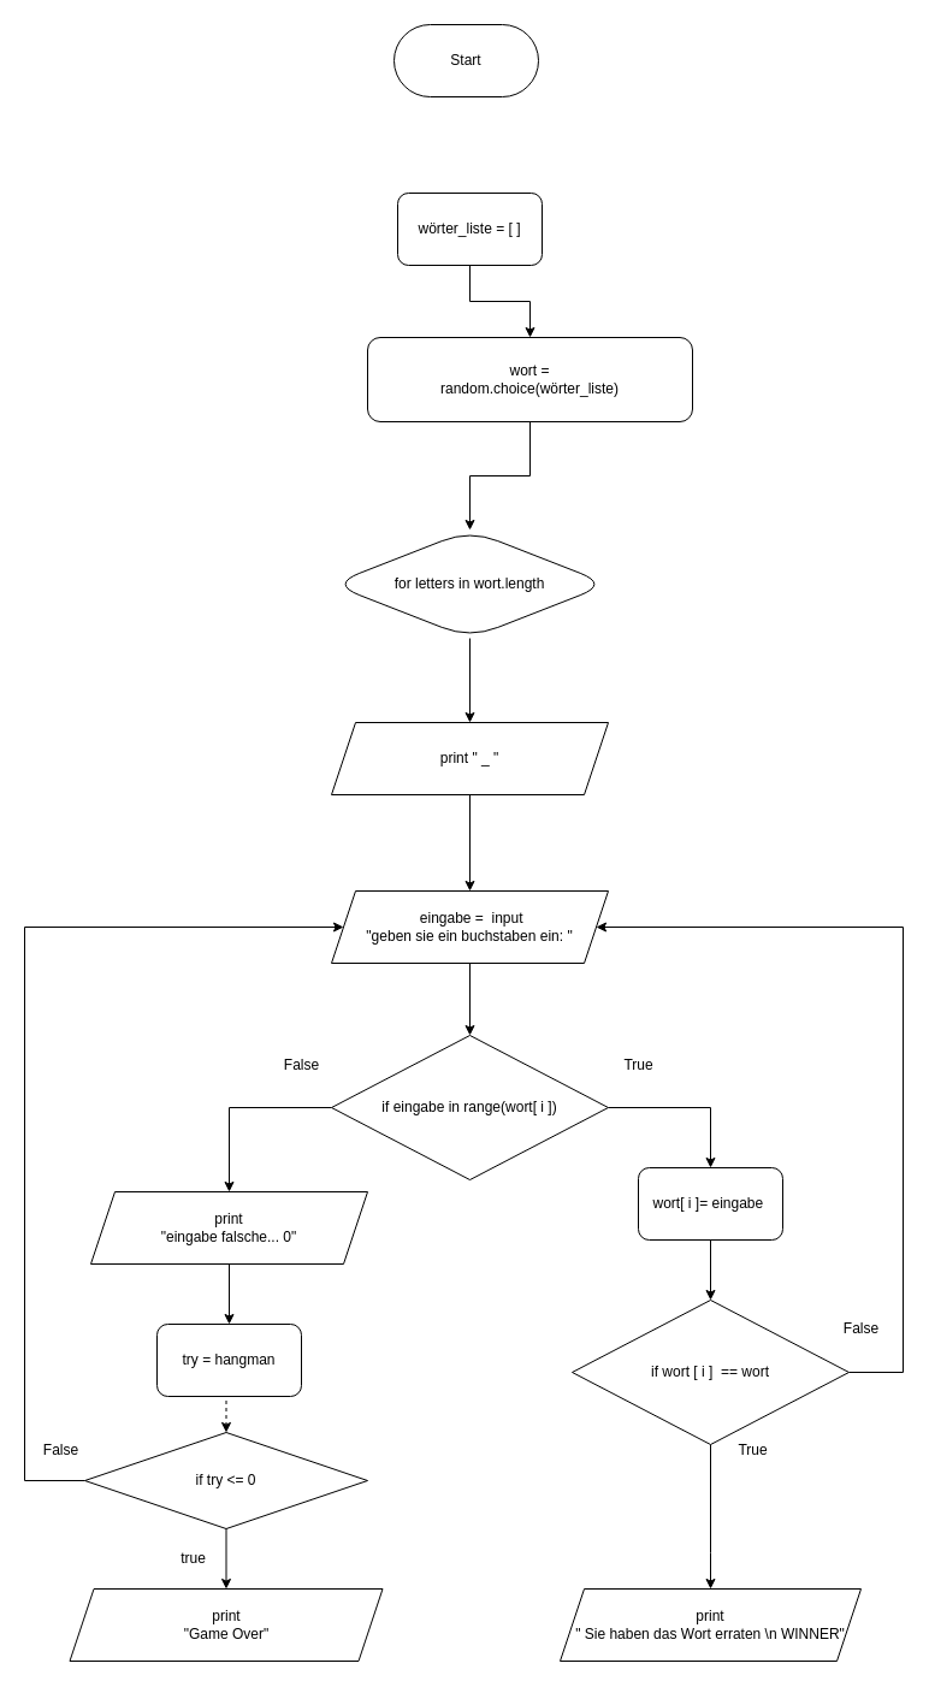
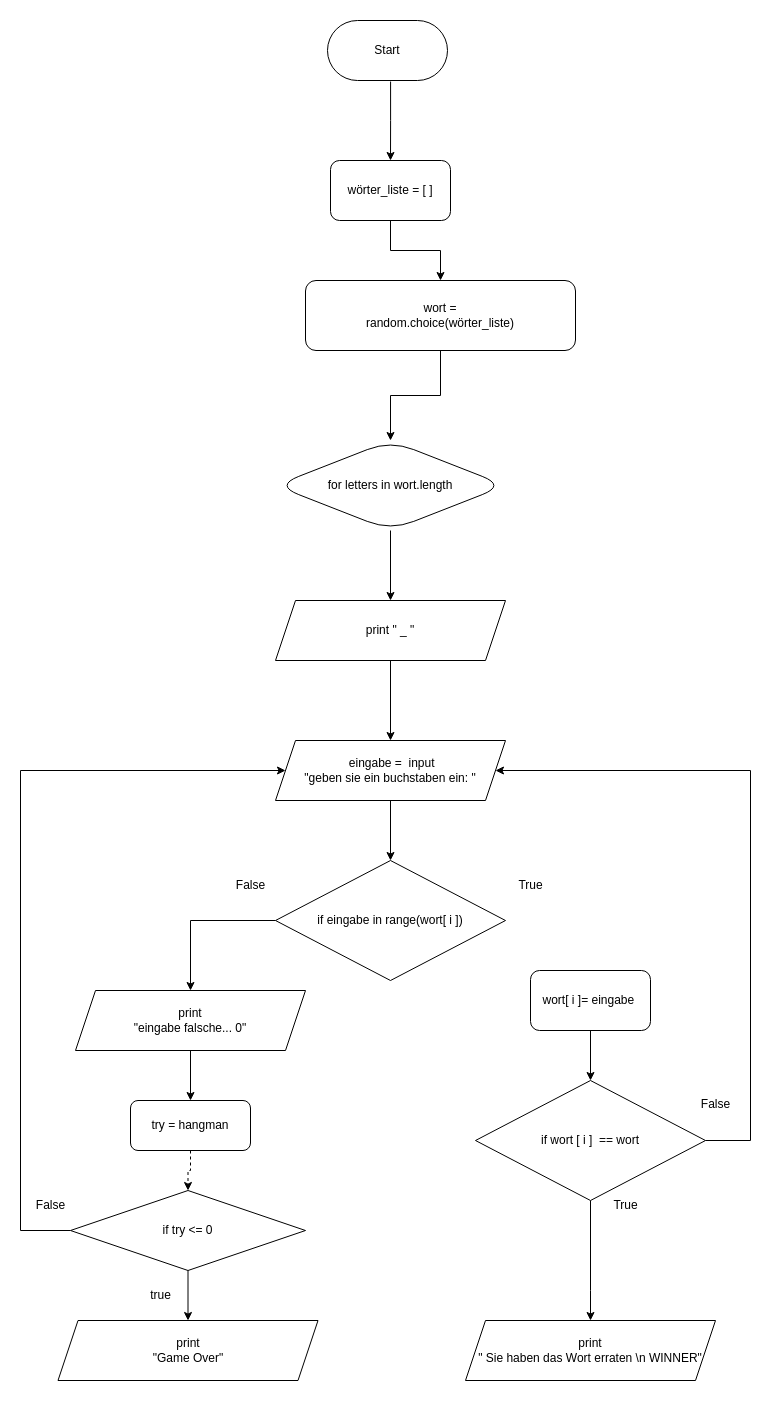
+ <mxCell id="2" style="edgeStyle=orthogonalEdgeStyle;rounded=0;orthogonalLoop=1;jettySize=auto;html=1;exitX=0.514;exitY=0.694;exitDx=0;exitDy=0;exitPerimeter=0;" edge="1" parent="1" source="3" target="5"><mxGeometry relative="1" as="geometry" /></mxCell>
- <mxCell id="16" style="edgeStyle=orthogonalEdgeStyle;rounded=0;orthogonalLoop=1;jettySize=auto;html=1;exitX=1;exitY=0.5;exitDx=0;exitDy=0;entryX=0.5;entryY=0;entryDx=0;entryDy=0;" edge="1" parent="1" source="17" target="19"><mxGeometry relative="1" as="geometry" /></mxCell>
- <mxCell id="36" value="try = hangman" style="rounded=1;whiteSpace=wrap;html=1;" vertex="1" parent="1"><mxGeometry x="130" y="1100" width="120" height="60" as="geometry" /></mxCell>
+ <mxCell id="36" value="try = hangman" style="rounded=1;whiteSpace=wrap;html=1;" vertex="1" parent="1"><mxGeometry x="130" y="1100" width="120" height="50" as="geometry" /></mxCell>
